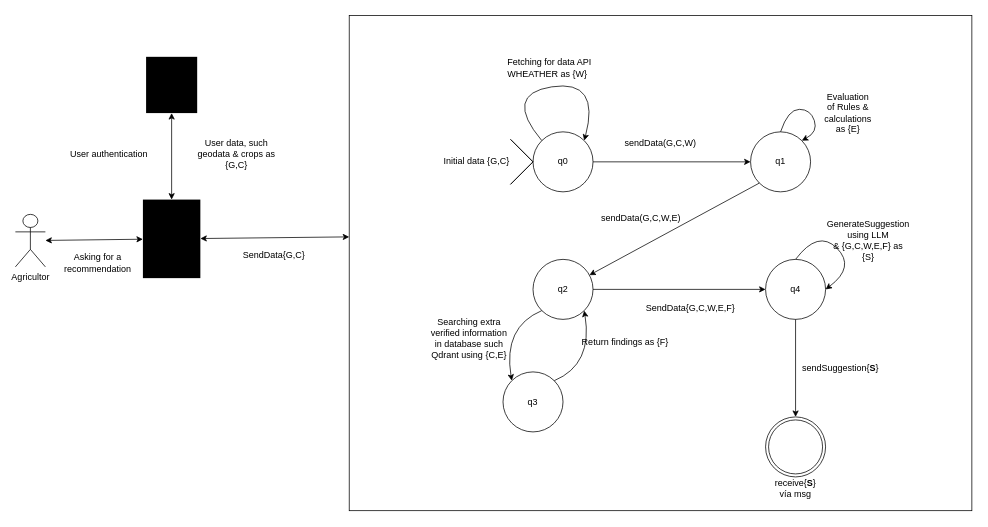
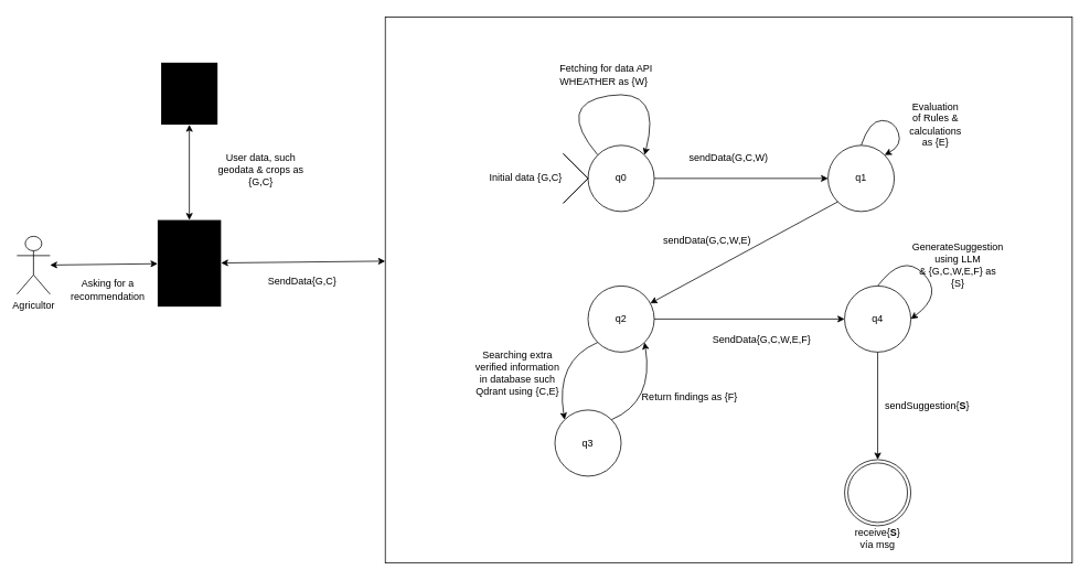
- <mxCell id="40" value="User authentication" style="text;html=1;align=center;verticalAlign=middle;whiteSpace=wrap;rounded=0;" vertex="1" parent="1"><mxGeometry x="80" y="180" width="130" height="50" as="geometry" /></mxCell>
- <mxCell id="32" value="&lt;blockquote style=&quot;margin: 0 0 0 40px; border: none; padding: 0px;&quot;&gt;Return findings as {F}&lt;/blockquote&gt;" style="text;html=1;align=center;verticalAlign=middle;whiteSpace=wrap;rounded=0;" vertex="1" parent="1"><mxGeometry x="730" y="440" width="166" height="30" as="geometry" /></mxCell>
+ <mxCell id="32" value="&lt;blockquote style=&quot;margin: 0 0 0 40px; border: none; padding: 0px;&quot;&gt;Return findings as {F}&lt;/blockquote&gt;" style="text;html=1;align=center;verticalAlign=middle;whiteSpace=wrap;rounded=0;" vertex="1" parent="1"><mxGeometry x="730" y="465" width="166" height="30" as="geometry" /></mxCell>
